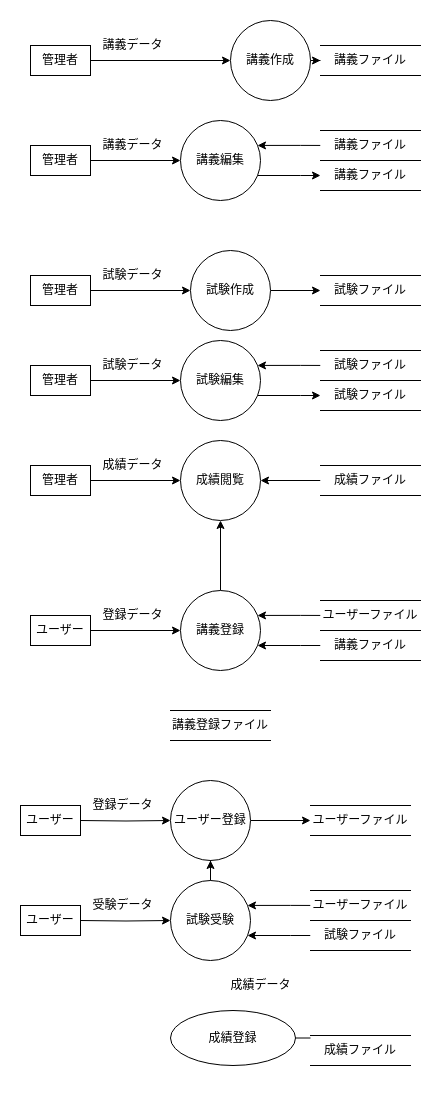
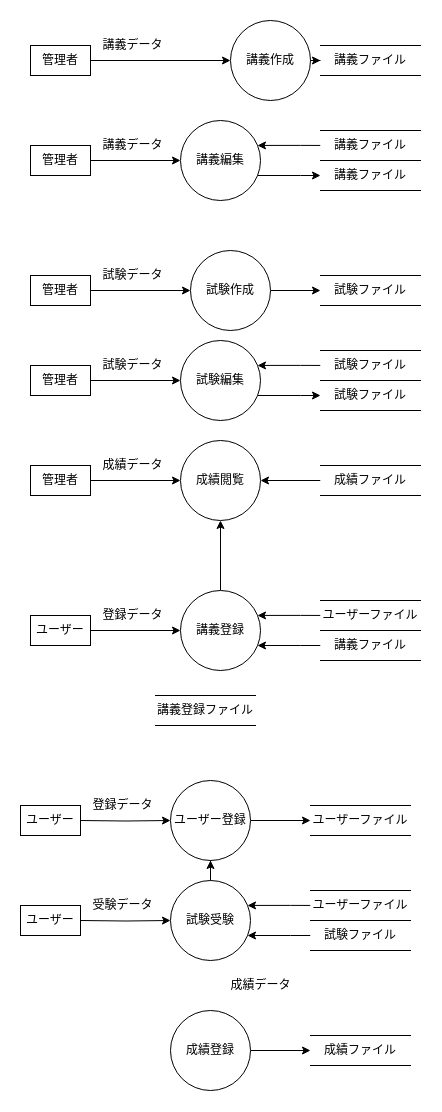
- <mxCell id="50" value="講義登録ファイル" style="html=1;dashed=0;whiteSpace=wrap;shape=partialRectangle;right=0;left=0;" vertex="1" parent="1"><mxGeometry x="170" y="710" width="100" height="30" as="geometry" /></mxCell>
+ <mxCell id="50" value="講義登録ファイル" style="html=1;dashed=0;whiteSpace=wrap;shape=partialRectangle;right=0;left=0;" vertex="1" parent="1"><mxGeometry x="155" y="695" width="100" height="30" as="geometry" /></mxCell>
- <mxCell id="26" value="成績登録" style="shape=ellipse;html=1;dashed=0;whiteSpace=wrap;aspect=fixed;perimeter=ellipsePerimeter;" vertex="1" parent="1"><mxGeometry x="170" y="1010" width="125" height="55" as="geometry" /></mxCell>
+ <mxCell id="26" value="成績登録" style="shape=ellipse;html=1;dashed=0;whiteSpace=wrap;aspect=fixed;perimeter=ellipsePerimeter;" vertex="1" parent="1"><mxGeometry x="170" y="1010" width="80" height="80" as="geometry" /></mxCell>
